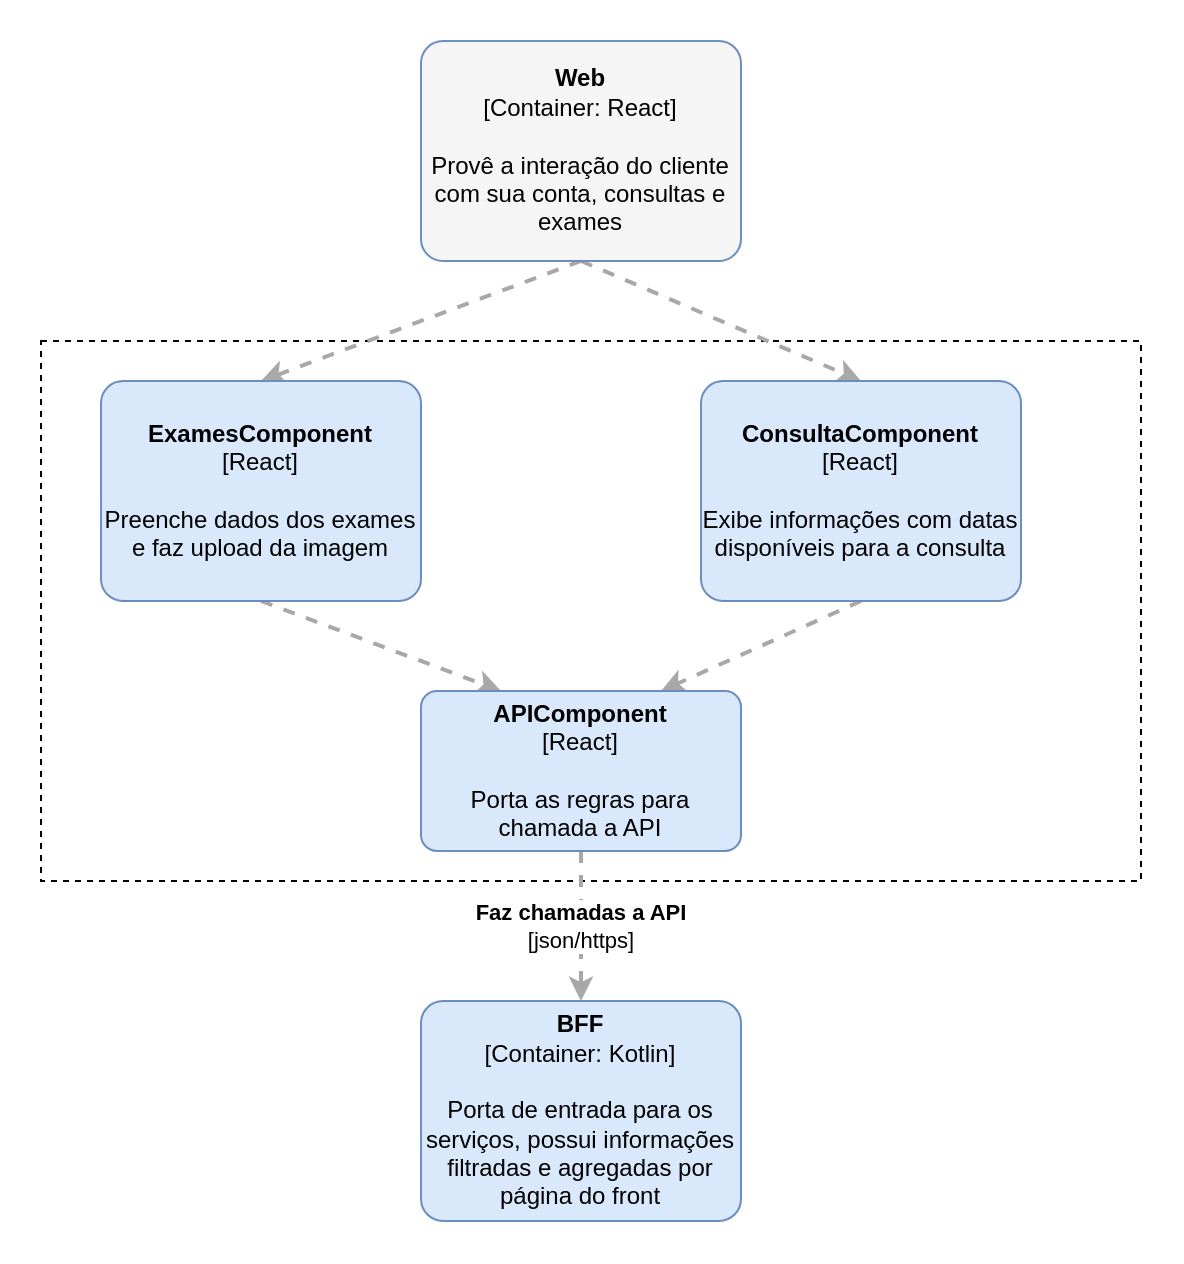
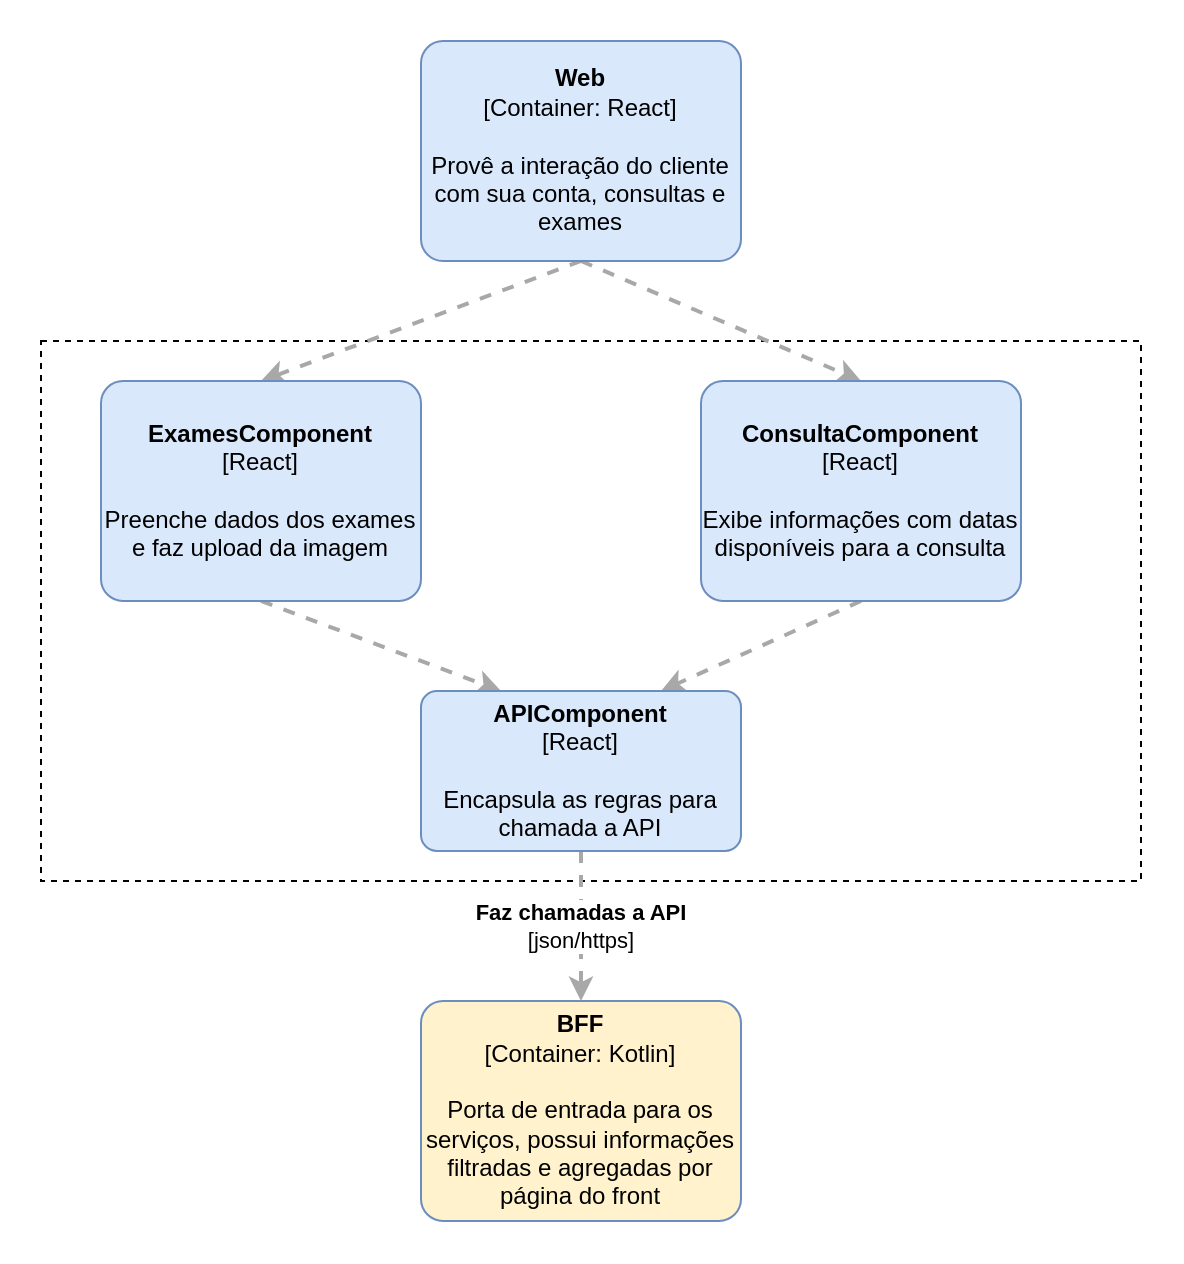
- <mxCell id="5" value="&lt;span&gt;&lt;b&gt;Web&lt;/b&gt;&lt;/span&gt;&lt;br&gt;&lt;div&gt;[Container:&amp;nbsp;&lt;span&gt;React&lt;/span&gt;&lt;span&gt;]&lt;/span&gt;&lt;/div&gt;&lt;br&gt;&lt;div&gt;Provê a interação do cliente com sua conta, consultas e exames&lt;/div&gt;" style="rounded=1;whiteSpace=wrap;html=1;labelBackgroundColor=none;fillColor=#f5f5f5;fontColor=#000000;align=center;arcSize=10;strokeColor=#6c8ebf;points=[[0.25,0,0],[0.5,0,0],[0.75,0,0],[1,0.25,0],[1,0.5,0],[1,0.75,0],[0.75,1,0],[0.5,1,0],[0.25,1,0],[0,0.75,0],[0,0.5,0],[0,0.25,0]];" vertex="1" parent="1"><mxGeometry x="210" y="20" width="160" height="110.0" as="geometry" /></mxCell>
+ <mxCell id="5" value="&lt;span&gt;&lt;b&gt;Web&lt;/b&gt;&lt;/span&gt;&lt;br&gt;&lt;div&gt;[Container:&amp;nbsp;&lt;span&gt;React&lt;/span&gt;&lt;span&gt;]&lt;/span&gt;&lt;/div&gt;&lt;br&gt;&lt;div&gt;Provê a interação do cliente com sua conta, consultas e exames&lt;/div&gt;" style="rounded=1;whiteSpace=wrap;html=1;labelBackgroundColor=none;fillColor=#dae8fc;fontColor=#000000;align=center;arcSize=10;strokeColor=#6c8ebf;points=[[0.25,0,0],[0.5,0,0],[0.75,0,0],[1,0.25,0],[1,0.5,0],[1,0.75,0],[0.75,1,0],[0.5,1,0],[0.25,1,0],[0,0.75,0],[0,0.5,0],[0,0.25,0]];" vertex="1" parent="1"><mxGeometry x="210" y="20" width="160" height="110.0" as="geometry" /></mxCell>
- <mxCell id="12" value="&lt;b&gt;APIComponent&lt;/b&gt;&lt;div&gt;[React]&lt;/div&gt;&lt;br&gt;&lt;div&gt;Porta as regras para chamada a API&lt;/div&gt;" style="rounded=1;whiteSpace=wrap;html=1;labelBackgroundColor=none;fillColor=#dae8fc;fontColor=#000000;align=center;arcSize=10;strokeColor=#6c8ebf;points=[[0.25,0,0],[0.5,0,0],[0.75,0,0],[1,0.25,0],[1,0.5,0],[1,0.75,0],[0.75,1,0],[0.5,1,0],[0.25,1,0],[0,0.75,0],[0,0.5,0],[0,0.25,0]];" vertex="1" parent="1"><mxGeometry x="210" y="345" width="160" height="80" as="geometry" /></mxCell>
+ <mxCell id="12" value="&lt;b&gt;APIComponent&lt;/b&gt;&lt;div&gt;[React]&lt;/div&gt;&lt;br&gt;&lt;div&gt;Encapsula as regras para chamada a API&lt;/div&gt;" style="rounded=1;whiteSpace=wrap;html=1;labelBackgroundColor=none;fillColor=#dae8fc;fontColor=#000000;align=center;arcSize=10;strokeColor=#6c8ebf;points=[[0.25,0,0],[0.5,0,0],[0.75,0,0],[1,0.25,0],[1,0.5,0],[1,0.75,0],[0.75,1,0],[0.5,1,0],[0.25,1,0],[0,0.75,0],[0,0.5,0],[0,0.25,0]];" vertex="1" parent="1"><mxGeometry x="210" y="345" width="160" height="80" as="geometry" /></mxCell>
- <mxCell id="6" value="&lt;span&gt;&lt;b&gt;BFF&lt;/b&gt;&lt;/span&gt;&lt;br&gt;&lt;div&gt;[Container:&amp;nbsp;&lt;span&gt;Kotlin&lt;/span&gt;&lt;span&gt;]&lt;/span&gt;&lt;/div&gt;&lt;div&gt;&lt;br&gt;&lt;/div&gt;&lt;div&gt;Porta de entrada para os serviços, possui informações filtradas e agregadas por página do front&lt;/div&gt;" style="rounded=1;whiteSpace=wrap;html=1;labelBackgroundColor=none;fillColor=#dae8fc;fontColor=#000000;align=center;arcSize=10;strokeColor=#6c8ebf;points=[[0.25,0,0],[0.5,0,0],[0.75,0,0],[1,0.25,0],[1,0.5,0],[1,0.75,0],[0.75,1,0],[0.5,1,0],[0.25,1,0],[0,0.75,0],[0,0.5,0],[0,0.25,0]];" vertex="1" parent="1"><mxGeometry x="210" y="500" width="160" height="110.0" as="geometry" /></mxCell>
+ <mxCell id="6" value="&lt;span&gt;&lt;b&gt;BFF&lt;/b&gt;&lt;/span&gt;&lt;br&gt;&lt;div&gt;[Container:&amp;nbsp;&lt;span&gt;Kotlin&lt;/span&gt;&lt;span&gt;]&lt;/span&gt;&lt;/div&gt;&lt;div&gt;&lt;br&gt;&lt;/div&gt;&lt;div&gt;Porta de entrada para os serviços, possui informações filtradas e agregadas por página do front&lt;/div&gt;" style="rounded=1;whiteSpace=wrap;html=1;labelBackgroundColor=none;fillColor=#fff2cc;fontColor=#000000;align=center;arcSize=10;strokeColor=#6c8ebf;points=[[0.25,0,0],[0.5,0,0],[0.75,0,0],[1,0.25,0],[1,0.5,0],[1,0.75,0],[0.75,1,0],[0.5,1,0],[0.25,1,0],[0,0.75,0],[0,0.5,0],[0,0.25,0]];" vertex="1" parent="1"><mxGeometry x="210" y="500" width="160" height="110.0" as="geometry" /></mxCell>
